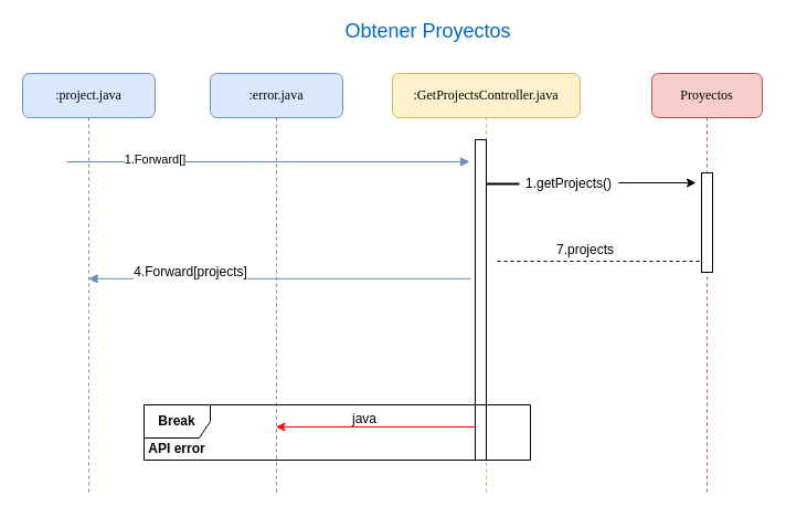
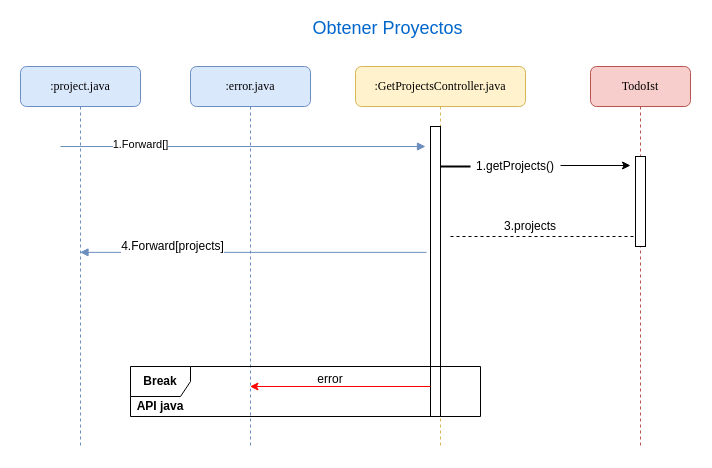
- <mxCell id="7" value="Proyectos" style="shape=umlLifeline;perimeter=lifelinePerimeter;whiteSpace=wrap;html=1;container=1;collapsible=0;recursiveResize=0;outlineConnect=0;rounded=1;shadow=0;comic=0;labelBackgroundColor=none;strokeColor=#b85450;strokeWidth=1;fillColor=#f8cecc;fontFamily=Verdana;fontSize=12;align=center;" parent="1" vertex="1"><mxGeometry x="590" y="66" width="100" height="380" as="geometry" /></mxCell>
+ <mxCell id="7" value="TodoIst" style="shape=umlLifeline;perimeter=lifelinePerimeter;whiteSpace=wrap;html=1;container=1;collapsible=0;recursiveResize=0;outlineConnect=0;rounded=1;shadow=0;comic=0;labelBackgroundColor=none;strokeColor=#b85450;strokeWidth=1;fillColor=#f8cecc;fontFamily=Verdana;fontSize=12;align=center;" parent="1" vertex="1"><mxGeometry x="590" y="66" width="100" height="380" as="geometry" /></mxCell>
- <mxCell id="15" value="7.projects" style="text;html=1;strokeColor=none;fillColor=none;align=center;verticalAlign=middle;whiteSpace=wrap;rounded=0;" parent="1" vertex="1"><mxGeometry x="510" y="216" width="40" height="20" as="geometry" /></mxCell>
+ <mxCell id="15" value="3.projects" style="text;html=1;strokeColor=none;fillColor=none;align=center;verticalAlign=middle;whiteSpace=wrap;rounded=0;" parent="1" vertex="1"><mxGeometry x="510" y="216" width="40" height="20" as="geometry" /></mxCell>
- <mxCell id="18" value="java&lt;br&gt;&lt;br&gt;" style="text;html=1;strokeColor=none;fillColor=none;align=center;verticalAlign=middle;whiteSpace=wrap;rounded=0;" parent="1" vertex="1"><mxGeometry x="310" y="376" width="40" height="20" as="geometry" /></mxCell>
+ <mxCell id="18" value="error&lt;br&gt;&lt;br&gt;" style="text;html=1;strokeColor=none;fillColor=none;align=center;verticalAlign=middle;whiteSpace=wrap;rounded=0;" parent="1" vertex="1"><mxGeometry x="310" y="376" width="40" height="20" as="geometry" /></mxCell>
- <mxCell id="17" value="&lt;b&gt;API error&lt;/b&gt;" style="text;html=1;strokeColor=none;fillColor=none;align=center;verticalAlign=middle;whiteSpace=wrap;rounded=0;" parent="1" vertex="1"><mxGeometry x="130" y="396" width="60" height="20" as="geometry" /></mxCell>
+ <mxCell id="17" value="&lt;b&gt;API java&lt;/b&gt;" style="text;html=1;strokeColor=none;fillColor=none;align=center;verticalAlign=middle;whiteSpace=wrap;rounded=0;" parent="1" vertex="1"><mxGeometry x="130" y="396" width="60" height="20" as="geometry" /></mxCell>
